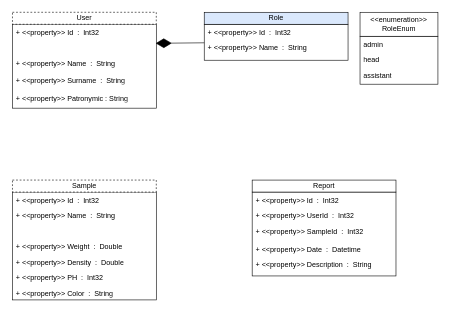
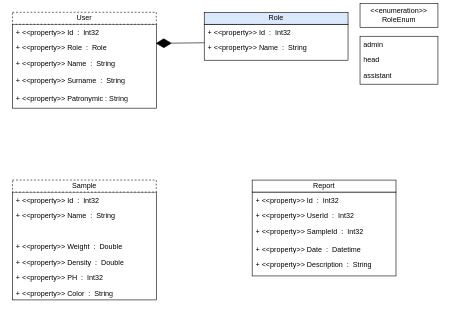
- <mxCell id="28" value="&lt;div&gt;&amp;lt;&amp;lt;enumeration&amp;gt;&amp;gt;&lt;/div&gt;RoleEnum" style="rounded=0;whiteSpace=wrap;html=1;" parent="1" vertex="1"><mxGeometry x="600" y="20" width="130" height="40" as="geometry" /></mxCell>
+ <mxCell id="28" value="&lt;div&gt;&amp;lt;&amp;lt;enumeration&amp;gt;&amp;gt;&lt;/div&gt;RoleEnum" style="rounded=0;whiteSpace=wrap;html=1;" parent="1" vertex="1"><mxGeometry x="600" y="5" width="130" height="40" as="geometry" /></mxCell>
+ <mxCell id="8" value="+ &amp;lt;&amp;lt;property&amp;gt;&amp;gt; Role&amp;nbsp; :&amp;nbsp; Role" style="text;strokeColor=none;fillColor=none;align=left;verticalAlign=top;spacingLeft=4;spacingRight=4;overflow=hidden;rotatable=0;points=[[0,0.5],[1,0.5]];portConstraint=eastwest;whiteSpace=wrap;html=1;" parent="1" vertex="1"><mxGeometry x="20" y="66" width="180" height="26" as="geometry" /></mxCell>
